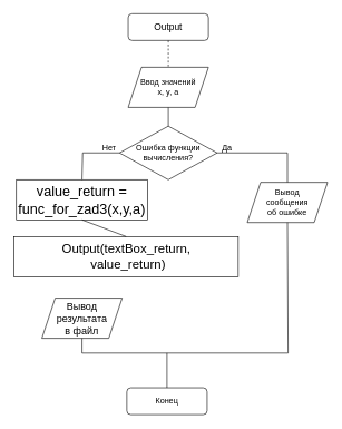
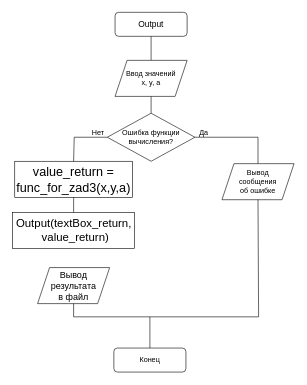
- <mxCell id="4" value="" style="endArrow=none;html=1;rounded=0;exitX=0.5;exitY=1;exitDx=0;exitDy=0;entryX=0.5;entryY=0;entryDx=0;entryDy=0;dashed=1;" parent="1" source="2" target="5" edge="1"><mxGeometry width="50" height="50" relative="1" as="geometry"><mxPoint x="417" y="295" as="sourcePoint" /><mxPoint x="249" y="70" as="targetPoint" /></mxGeometry></mxCell>
+ <mxCell id="4" value="" style="endArrow=none;html=1;rounded=0;exitX=0.5;exitY=1;exitDx=0;exitDy=0;entryX=0.5;entryY=0;entryDx=0;entryDy=0;" parent="1" source="2" target="5" edge="1"><mxGeometry width="50" height="50" relative="1" as="geometry"><mxPoint x="417" y="295" as="sourcePoint" /><mxPoint x="249" y="70" as="targetPoint" /></mxGeometry></mxCell>
- <mxCell id="16" value="&lt;font style=&quot;font-size: 19px;&quot;&gt;Output(textBox_return,&lt;br&gt;&amp;nbsp;value_return)&lt;/font&gt;" style="rounded=0;whiteSpace=wrap;html=1;" parent="1" vertex="1"><mxGeometry x="20.5" y="353" width="335" height="60" as="geometry" /></mxCell>
+ <mxCell id="16" value="&lt;font style=&quot;font-size: 19px;&quot;&gt;Output(textBox_return,&lt;br&gt;&amp;nbsp;value_return)&lt;/font&gt;" style="rounded=0;whiteSpace=wrap;html=1;" parent="1" vertex="1"><mxGeometry x="20.5" y="353" width="203" height="60" as="geometry" /></mxCell>
